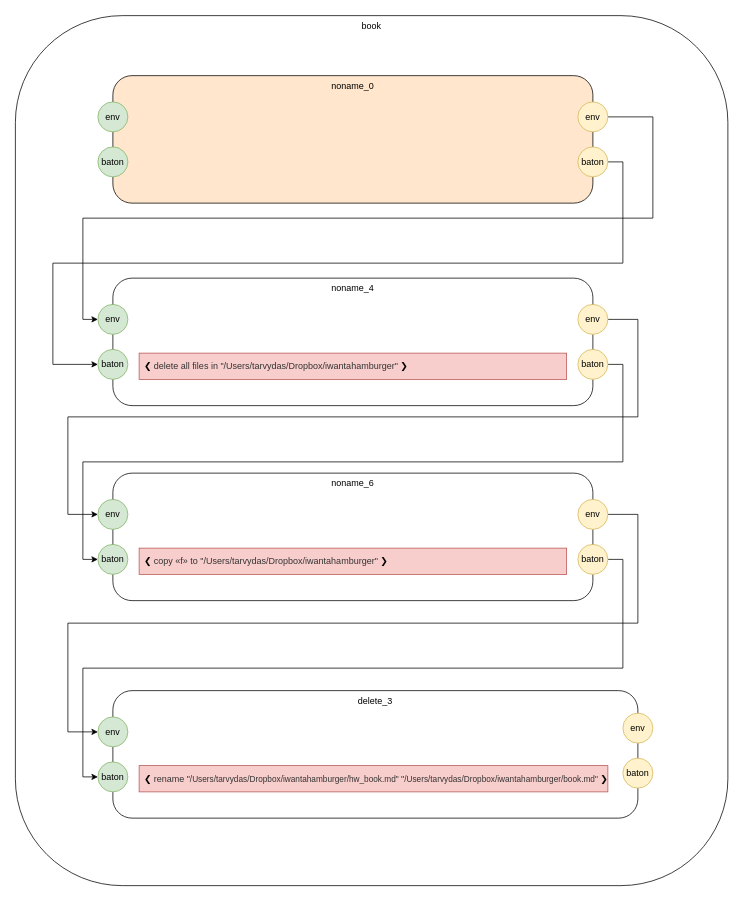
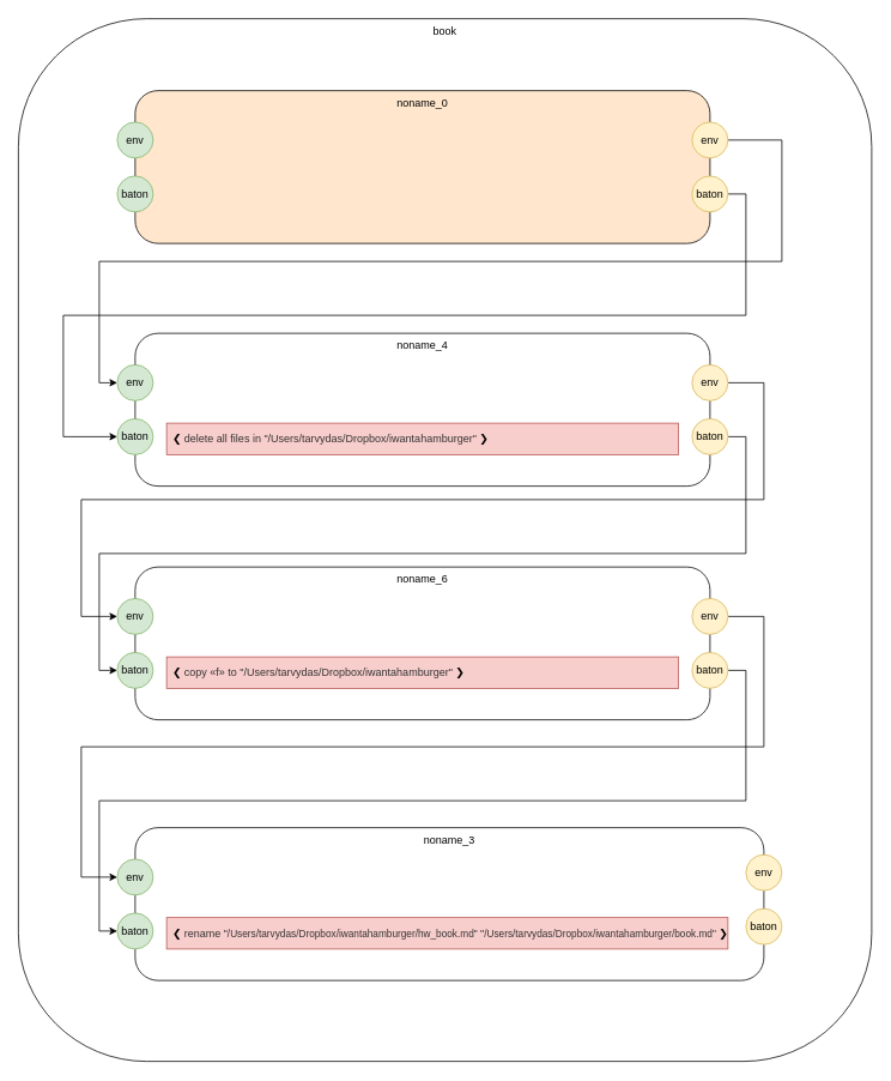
- <mxCell id="26" value="delete_3" style="rounded=1;whiteSpace=wrap;html=1;align=center;verticalAlign=top;" vertex="1" parent="1"><mxGeometry x="150" y="920" width="700" height="170" as="geometry" /></mxCell>
+ <mxCell id="26" value="noname_3" style="rounded=1;whiteSpace=wrap;html=1;align=center;verticalAlign=top;" vertex="1" parent="1"><mxGeometry x="150" y="920" width="700" height="170" as="geometry" /></mxCell>
